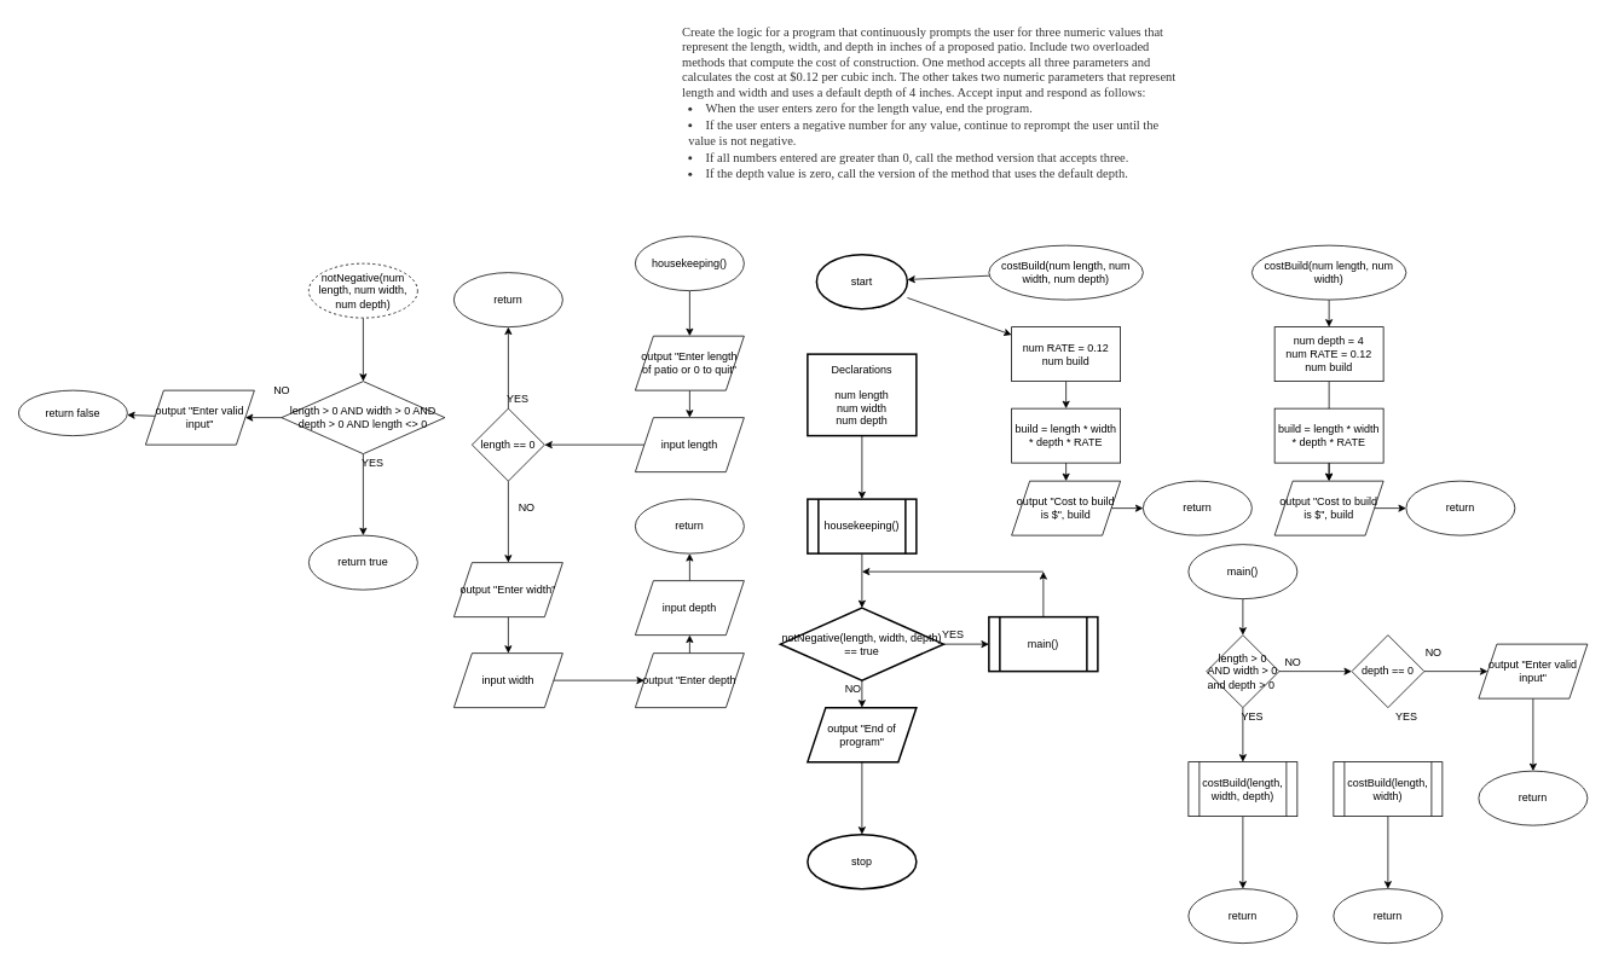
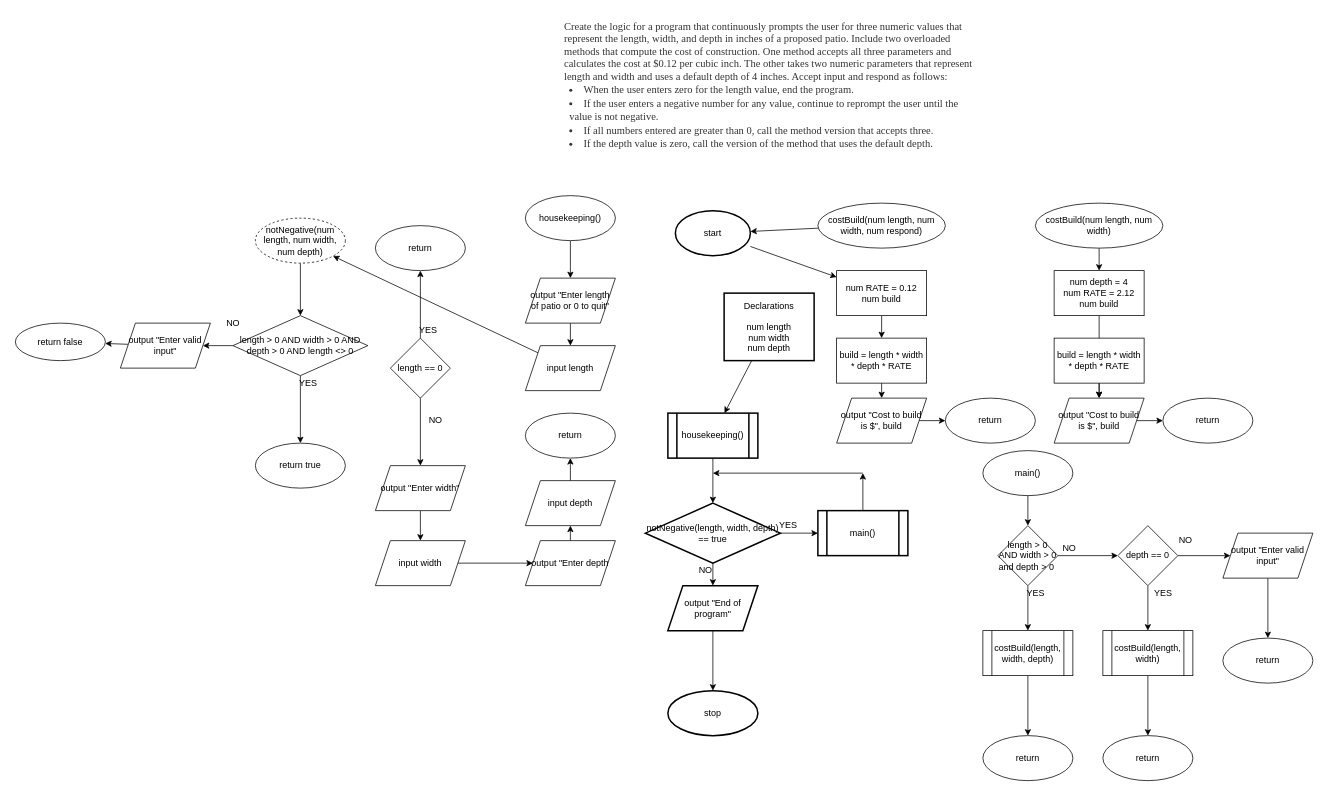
- <mxCell id="8" value="costBuild(num length, num width, num depth)" style="ellipse;whiteSpace=wrap;html=1;" vertex="1" parent="1"><mxGeometry x="1090" y="270" width="170" height="60" as="geometry" /></mxCell>
+ <mxCell id="8" value="costBuild(num length, num width, num respond)" style="ellipse;whiteSpace=wrap;html=1;" vertex="1" parent="1"><mxGeometry x="1090" y="270" width="170" height="60" as="geometry" /></mxCell>
- <mxCell id="46" value="&lt;span&gt;num depth = 4&lt;br&gt;&lt;/span&gt;num RATE = 0.12&lt;br&gt;&lt;span&gt;num build&lt;br&gt;&lt;/span&gt;" style="whiteSpace=wrap;html=1;" vertex="1" parent="1"><mxGeometry x="1405" y="360" width="120" height="60" as="geometry" /></mxCell>
+ <mxCell id="46" value="&lt;span&gt;num depth = 4&lt;br&gt;&lt;/span&gt;num RATE = 2.12&lt;br&gt;&lt;span&gt;num build&lt;br&gt;&lt;/span&gt;" style="whiteSpace=wrap;html=1;" vertex="1" parent="1"><mxGeometry x="1405" y="360" width="120" height="60" as="geometry" /></mxCell>
- <mxCell id="6" value="Declarations&lt;br&gt;&lt;br&gt;num length&lt;br&gt;num width&lt;br&gt;num depth" style="whiteSpace=wrap;html=1;strokeWidth=2;" vertex="1" parent="1"><mxGeometry x="890" y="390" width="120" height="90" as="geometry" /></mxCell>
+ <mxCell id="6" value="Declarations&lt;br&gt;&lt;br&gt;num length&lt;br&gt;num width&lt;br&gt;num depth" style="whiteSpace=wrap;html=1;strokeWidth=2;" vertex="1" parent="1"><mxGeometry x="965" y="390" width="120" height="90" as="geometry" /></mxCell>
- <mxCell id="22" value="" style="edgeStyle=none;html=1;" edge="1" parent="1" source="23" target="26"><mxGeometry relative="1" as="geometry" /></mxCell>
+ <mxCell id="22" value="" style="edgeStyle=none;html=1;" edge="1" parent="1" source="23" target="48"><mxGeometry relative="1" as="geometry" /></mxCell>
+ <mxCell id="78" value="" style="edgeStyle=none;html=1;" edge="1" parent="1" source="80" target="84"><mxGeometry relative="1" as="geometry" /></mxCell>
